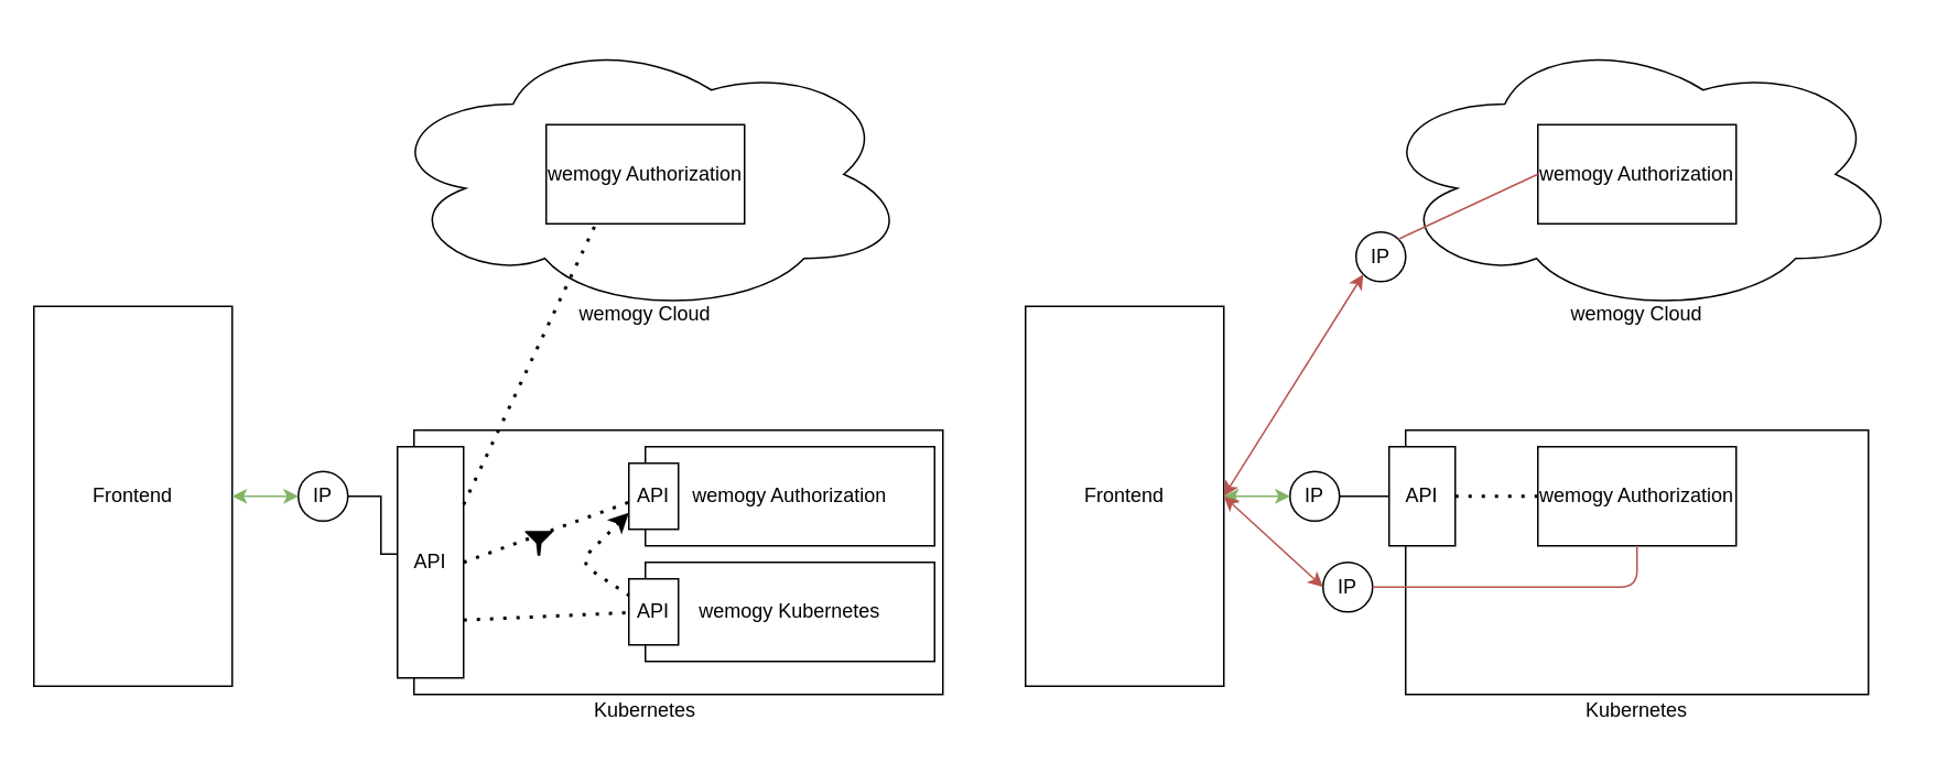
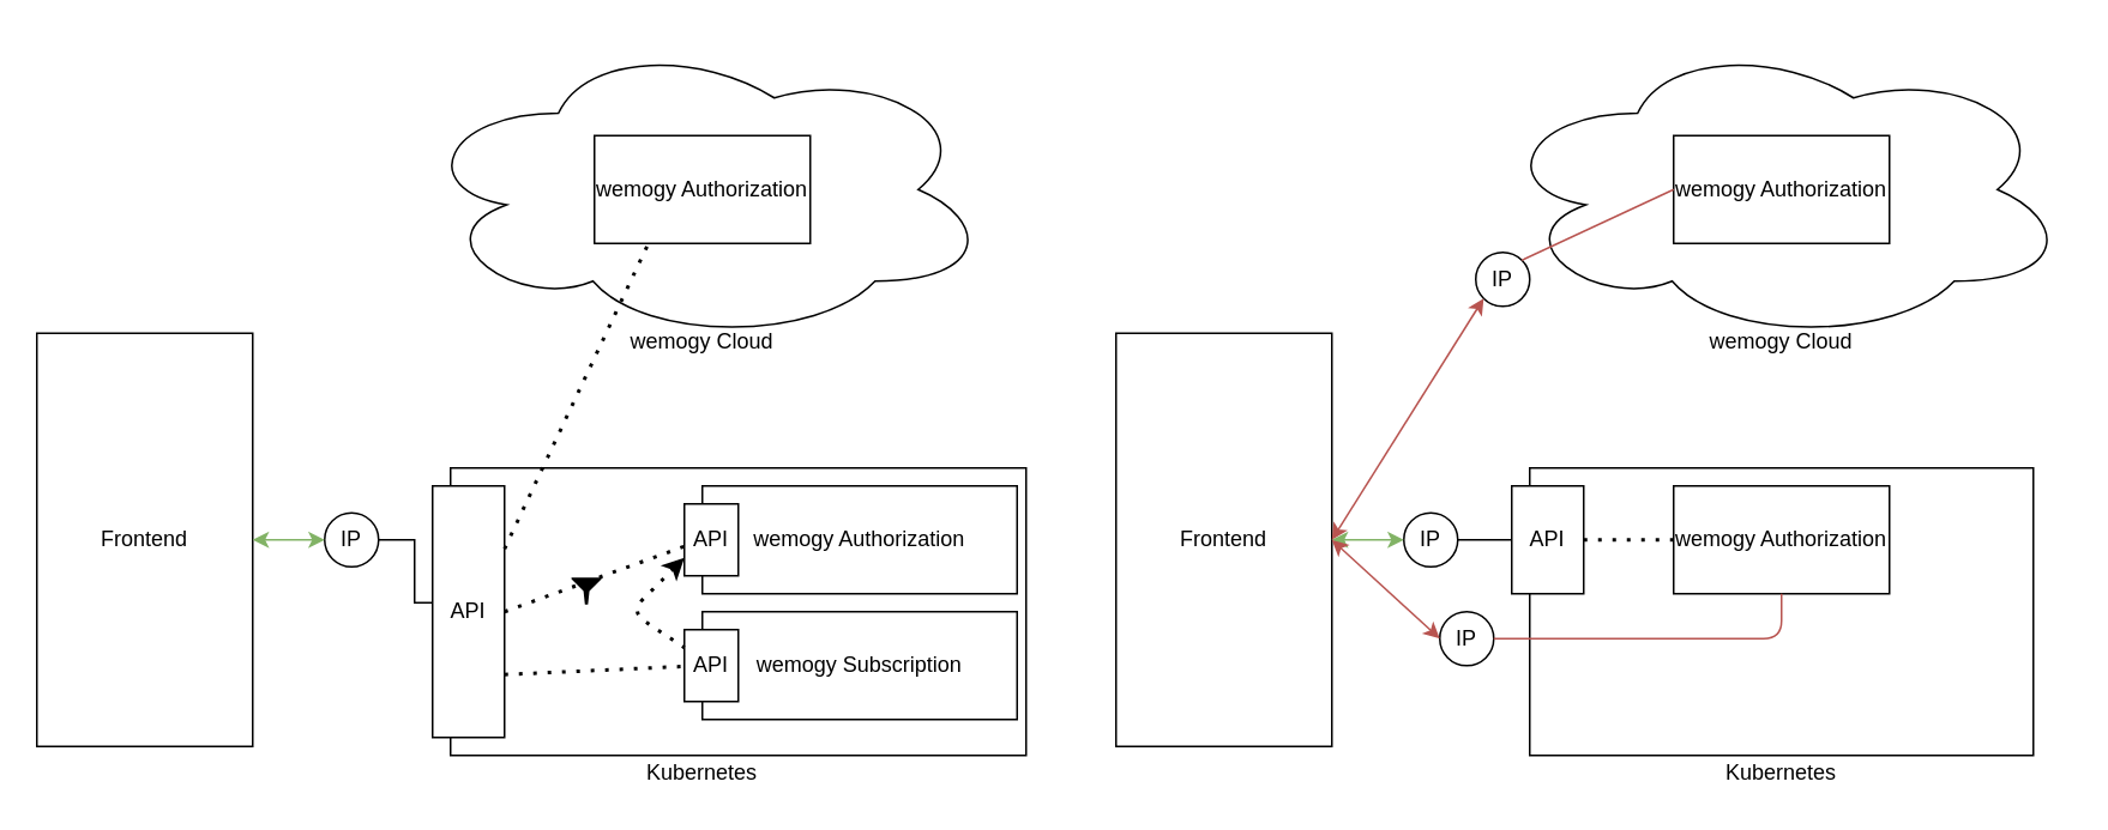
- <mxCell id="33" value="wemogy Kubernetes" style="rounded=0;whiteSpace=wrap;html=1;" vertex="1" parent="1"><mxGeometry x="390" y="340" width="175" height="60" as="geometry" /></mxCell>
+ <mxCell id="33" value="wemogy Subscription" style="rounded=0;whiteSpace=wrap;html=1;" vertex="1" parent="1"><mxGeometry x="390" y="340" width="175" height="60" as="geometry" /></mxCell>
